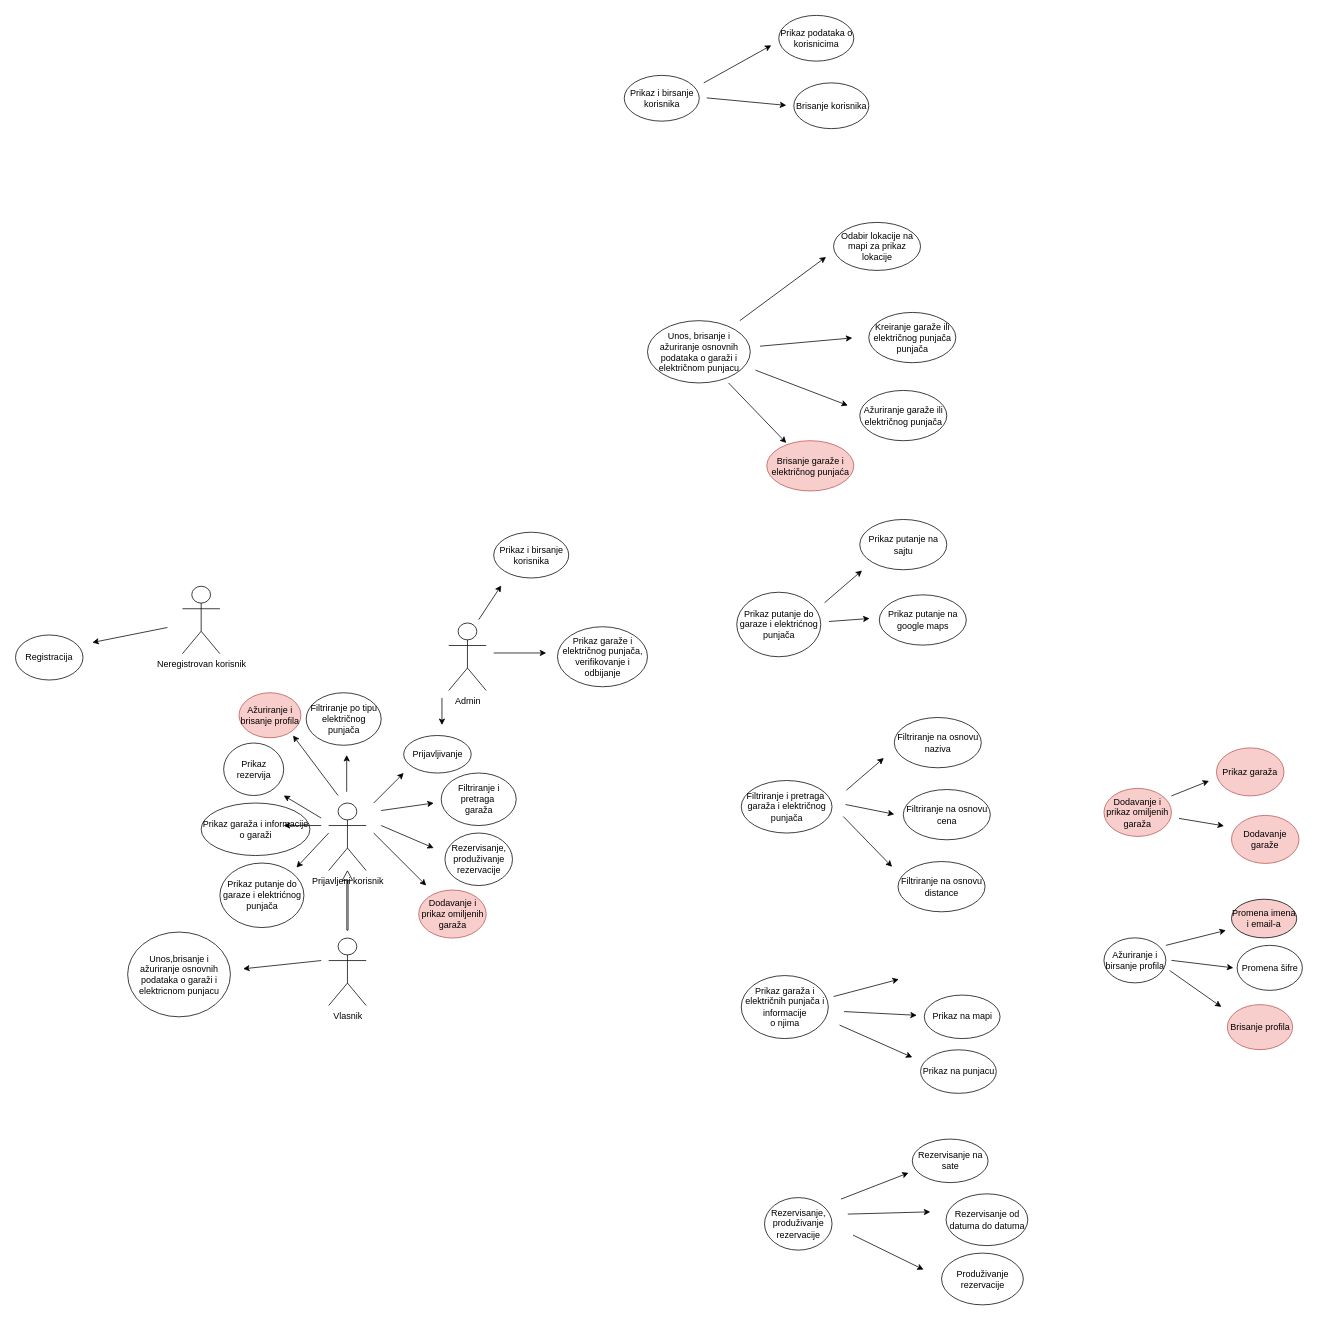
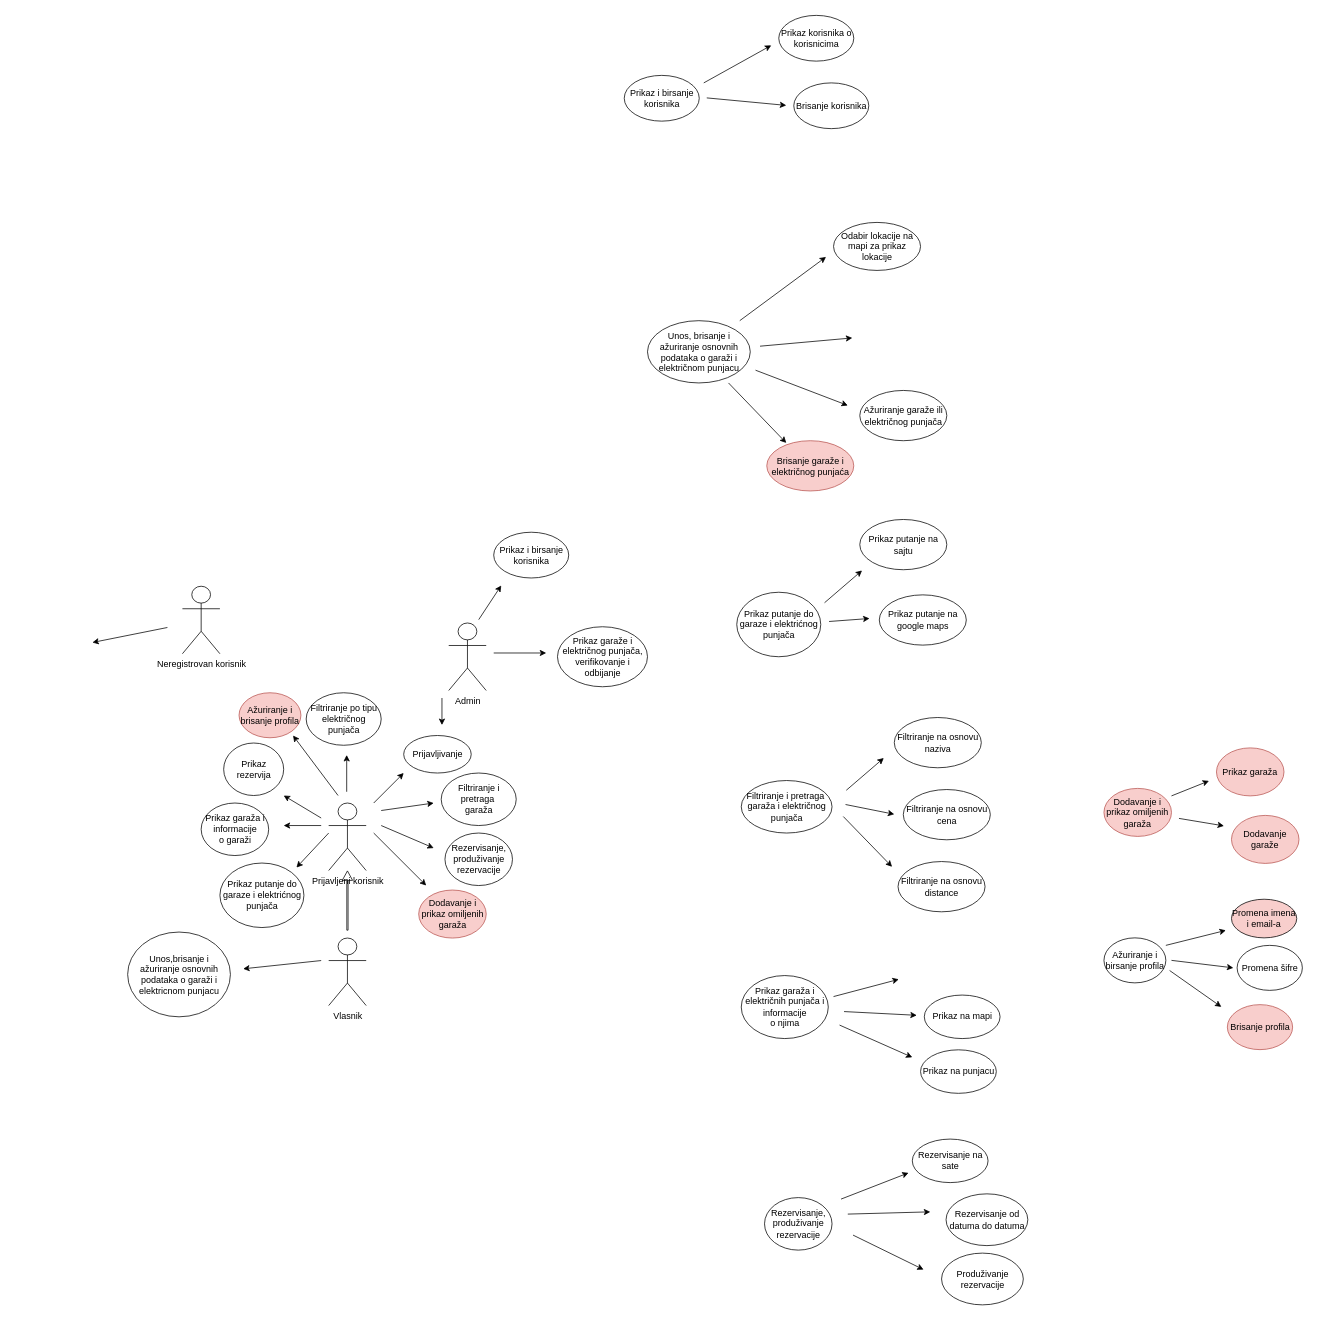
- <mxCell id="65" value="Prikaz podataka o korisnicima" style="ellipse;whiteSpace=wrap;html=1;" vertex="1" parent="1"><mxGeometry x="1037.5" y="20" width="100" height="61" as="geometry" /></mxCell>
+ <mxCell id="65" value="Prikaz korisnika o korisnicima" style="ellipse;whiteSpace=wrap;html=1;" vertex="1" parent="1"><mxGeometry x="1037.5" y="20" width="100" height="61" as="geometry" /></mxCell>
- <mxCell id="54" value="Kreiranje garaže ili električnog punjača punjača" style="ellipse;whiteSpace=wrap;html=1;" vertex="1" parent="1"><mxGeometry x="1157.5" y="416" width="116" height="67" as="geometry" /></mxCell>
- <mxCell id="23" value="Registracija" style="ellipse;whiteSpace=wrap;html=1;" vertex="1" parent="1"><mxGeometry x="20" y="846" width="90" height="60" as="geometry" /></mxCell>
- <mxCell id="15" value="Prikaz garaža i informacije&lt;div&gt;o garaži&lt;/div&gt;" style="ellipse;whiteSpace=wrap;html=1;" vertex="1" parent="1"><mxGeometry x="267.5" y="1070" width="145" height="70" as="geometry" /></mxCell>
+ <mxCell id="15" value="Prikaz garaža i informacije&lt;div&gt;o garaži&lt;/div&gt;" style="ellipse;whiteSpace=wrap;html=1;" vertex="1" parent="1"><mxGeometry x="267.5" y="1070" width="90" height="70" as="geometry" /></mxCell>
